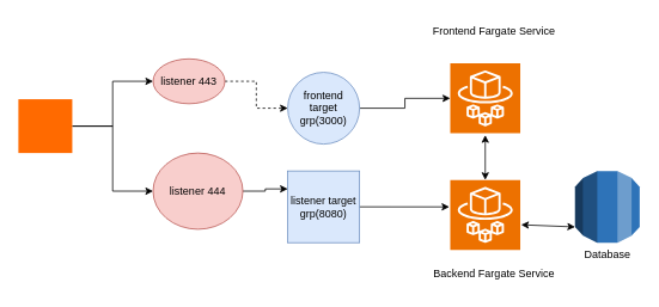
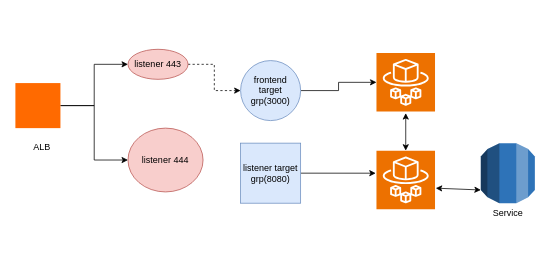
- <mxCell id="19" value="Frontend Fargate Service" style="text;html=1;align=center;verticalAlign=middle;whiteSpace=wrap;rounded=0;" vertex="1" parent="1"><mxGeometry x="475" y="20" width="150" height="30" as="geometry" /></mxCell>
- <mxCell id="5" value="listener 443" style="ellipse;whiteSpace=wrap;html=1;fillColor=#f8cecc;strokeColor=#b85450;" vertex="1" parent="1"><mxGeometry x="170" y="65" width="80" height="50" as="geometry" /></mxCell>
+ <mxCell id="5" value="listener 443" style="ellipse;whiteSpace=wrap;html=1;fillColor=#f8cecc;strokeColor=#b85450;" vertex="1" parent="1"><mxGeometry x="170" y="65" width="80" height="40" as="geometry" /></mxCell>
+ <mxCell id="15" value="ALB" style="text;html=1;align=center;verticalAlign=middle;resizable=0;points=[];autosize=1;strokeColor=none;fillColor=none;" vertex="1" parent="1"><mxGeometry x="30" y="180" width="50" height="30" as="geometry" /></mxCell>
- <mxCell id="6" style="edgeStyle=orthogonalEdgeStyle;rounded=0;orthogonalLoop=1;jettySize=auto;html=1;exitX=1;exitY=0.5;exitDx=0;exitDy=0;entryX=0;entryY=0.25;entryDx=0;entryDy=0;" edge="1" parent="1" source="7" target="9"><mxGeometry relative="1" as="geometry" /></mxCell>
- <mxCell id="10" value="Database" style="outlineConnect=0;dashed=0;verticalLabelPosition=bottom;verticalAlign=top;align=center;html=1;shape=mxgraph.aws3.rds;fillColor=#2E73B8;gradientColor=none;" vertex="1" parent="1"><mxGeometry x="640" y="190" width="72" height="80" as="geometry" /></mxCell>
+ <mxCell id="10" value="Service" style="outlineConnect=0;dashed=0;verticalLabelPosition=bottom;verticalAlign=top;align=center;html=1;shape=mxgraph.aws3.rds;fillColor=#2E73B8;gradientColor=none;" vertex="1" parent="1"><mxGeometry x="640" y="190" width="72" height="80" as="geometry" /></mxCell>
- <mxCell id="20" value="Backend Fargate Service" style="text;html=1;align=center;verticalAlign=middle;whiteSpace=wrap;rounded=0;" vertex="1" parent="1"><mxGeometry x="475" y="290" width="150" height="30" as="geometry" /></mxCell>
